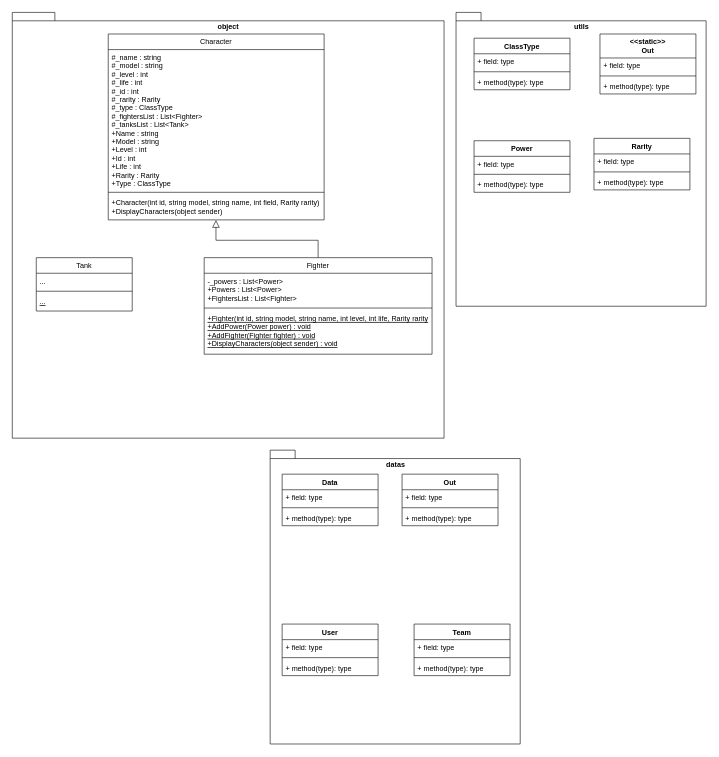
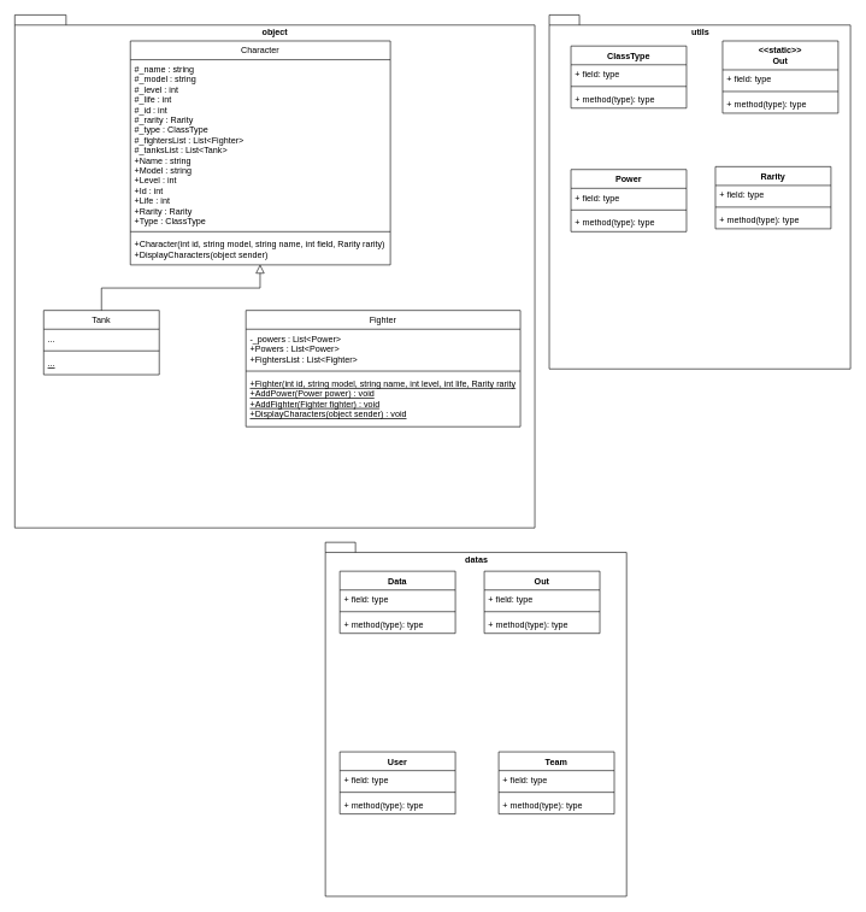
+ <mxCell id="11" value="" style="endArrow=block;endSize=10;endFill=0;shadow=0;strokeWidth=1;rounded=0;edgeStyle=elbowEdgeStyle;elbow=vertical;entryX=0.499;entryY=0.985;entryDx=0;entryDy=0;entryPerimeter=0;" edge="1" parent="1" source="7" target="6"><mxGeometry width="160" relative="1" as="geometry"><mxPoint x="310" y="163" as="sourcePoint" /><mxPoint x="360.541" y="370" as="targetPoint" /><Array as="points"><mxPoint x="340" y="398" /></Array></mxGeometry></mxCell>
- <mxCell id="12" value="" style="endArrow=block;endSize=10;endFill=0;shadow=0;strokeWidth=1;rounded=0;edgeStyle=elbowEdgeStyle;elbow=vertical;exitX=0.5;exitY=0;exitDx=0;exitDy=0;entryX=0.499;entryY=1.01;entryDx=0;entryDy=0;entryPerimeter=0;" edge="1" parent="1" source="13" target="6"><mxGeometry width="160" relative="1" as="geometry"><mxPoint x="520" y="320" as="sourcePoint" /><mxPoint x="330" y="370" as="targetPoint" /><Array as="points"><mxPoint x="450" y="400" /></Array></mxGeometry></mxCell>
